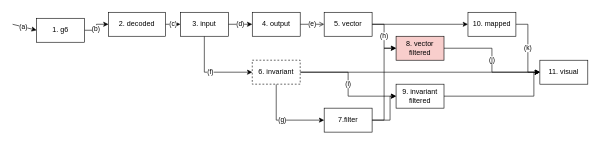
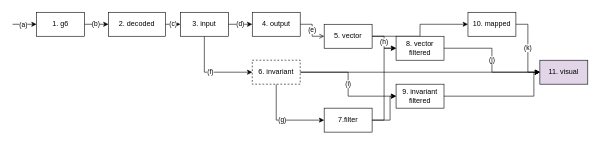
- <mxCell id="22" value="5. vector" style="rounded=0;whiteSpace=wrap;html=1;" parent="1" vertex="1"><mxGeometry x="540" y="20" width="80" height="40" as="geometry" /></mxCell>
+ <mxCell id="22" value="5. vector" style="rounded=0;whiteSpace=wrap;html=1;" parent="1" vertex="1"><mxGeometry x="540" y="40" width="80" height="40" as="geometry" /></mxCell>
- <mxCell id="4" value="1. g6" style="rounded=0;whiteSpace=wrap;html=1;" parent="1" vertex="1"><mxGeometry x="60" y="30" width="80" height="40" as="geometry" /></mxCell>
+ <mxCell id="4" value="1. g6" style="rounded=0;whiteSpace=wrap;html=1;" parent="1" vertex="1"><mxGeometry x="60" y="20" width="80" height="40" as="geometry" /></mxCell>
- <mxCell id="24" value="8. vector filtered" style="rounded=0;whiteSpace=wrap;html=1;fillColor=#f8cecc;" parent="1" vertex="1"><mxGeometry x="660" y="60" width="80" height="40" as="geometry" /></mxCell>
+ <mxCell id="24" value="8. vector filtered" style="rounded=0;whiteSpace=wrap;html=1;" parent="1" vertex="1"><mxGeometry x="660" y="60" width="80" height="40" as="geometry" /></mxCell>
- <mxCell id="30" value="11. visual" style="rounded=0;whiteSpace=wrap;html=1;" parent="1" vertex="1"><mxGeometry x="900" y="100" width="80" height="40" as="geometry" /></mxCell>
+ <mxCell id="30" value="11. visual" style="rounded=0;whiteSpace=wrap;html=1;fillColor=#e1d5e7;" parent="1" vertex="1"><mxGeometry x="900" y="100" width="80" height="40" as="geometry" /></mxCell>
